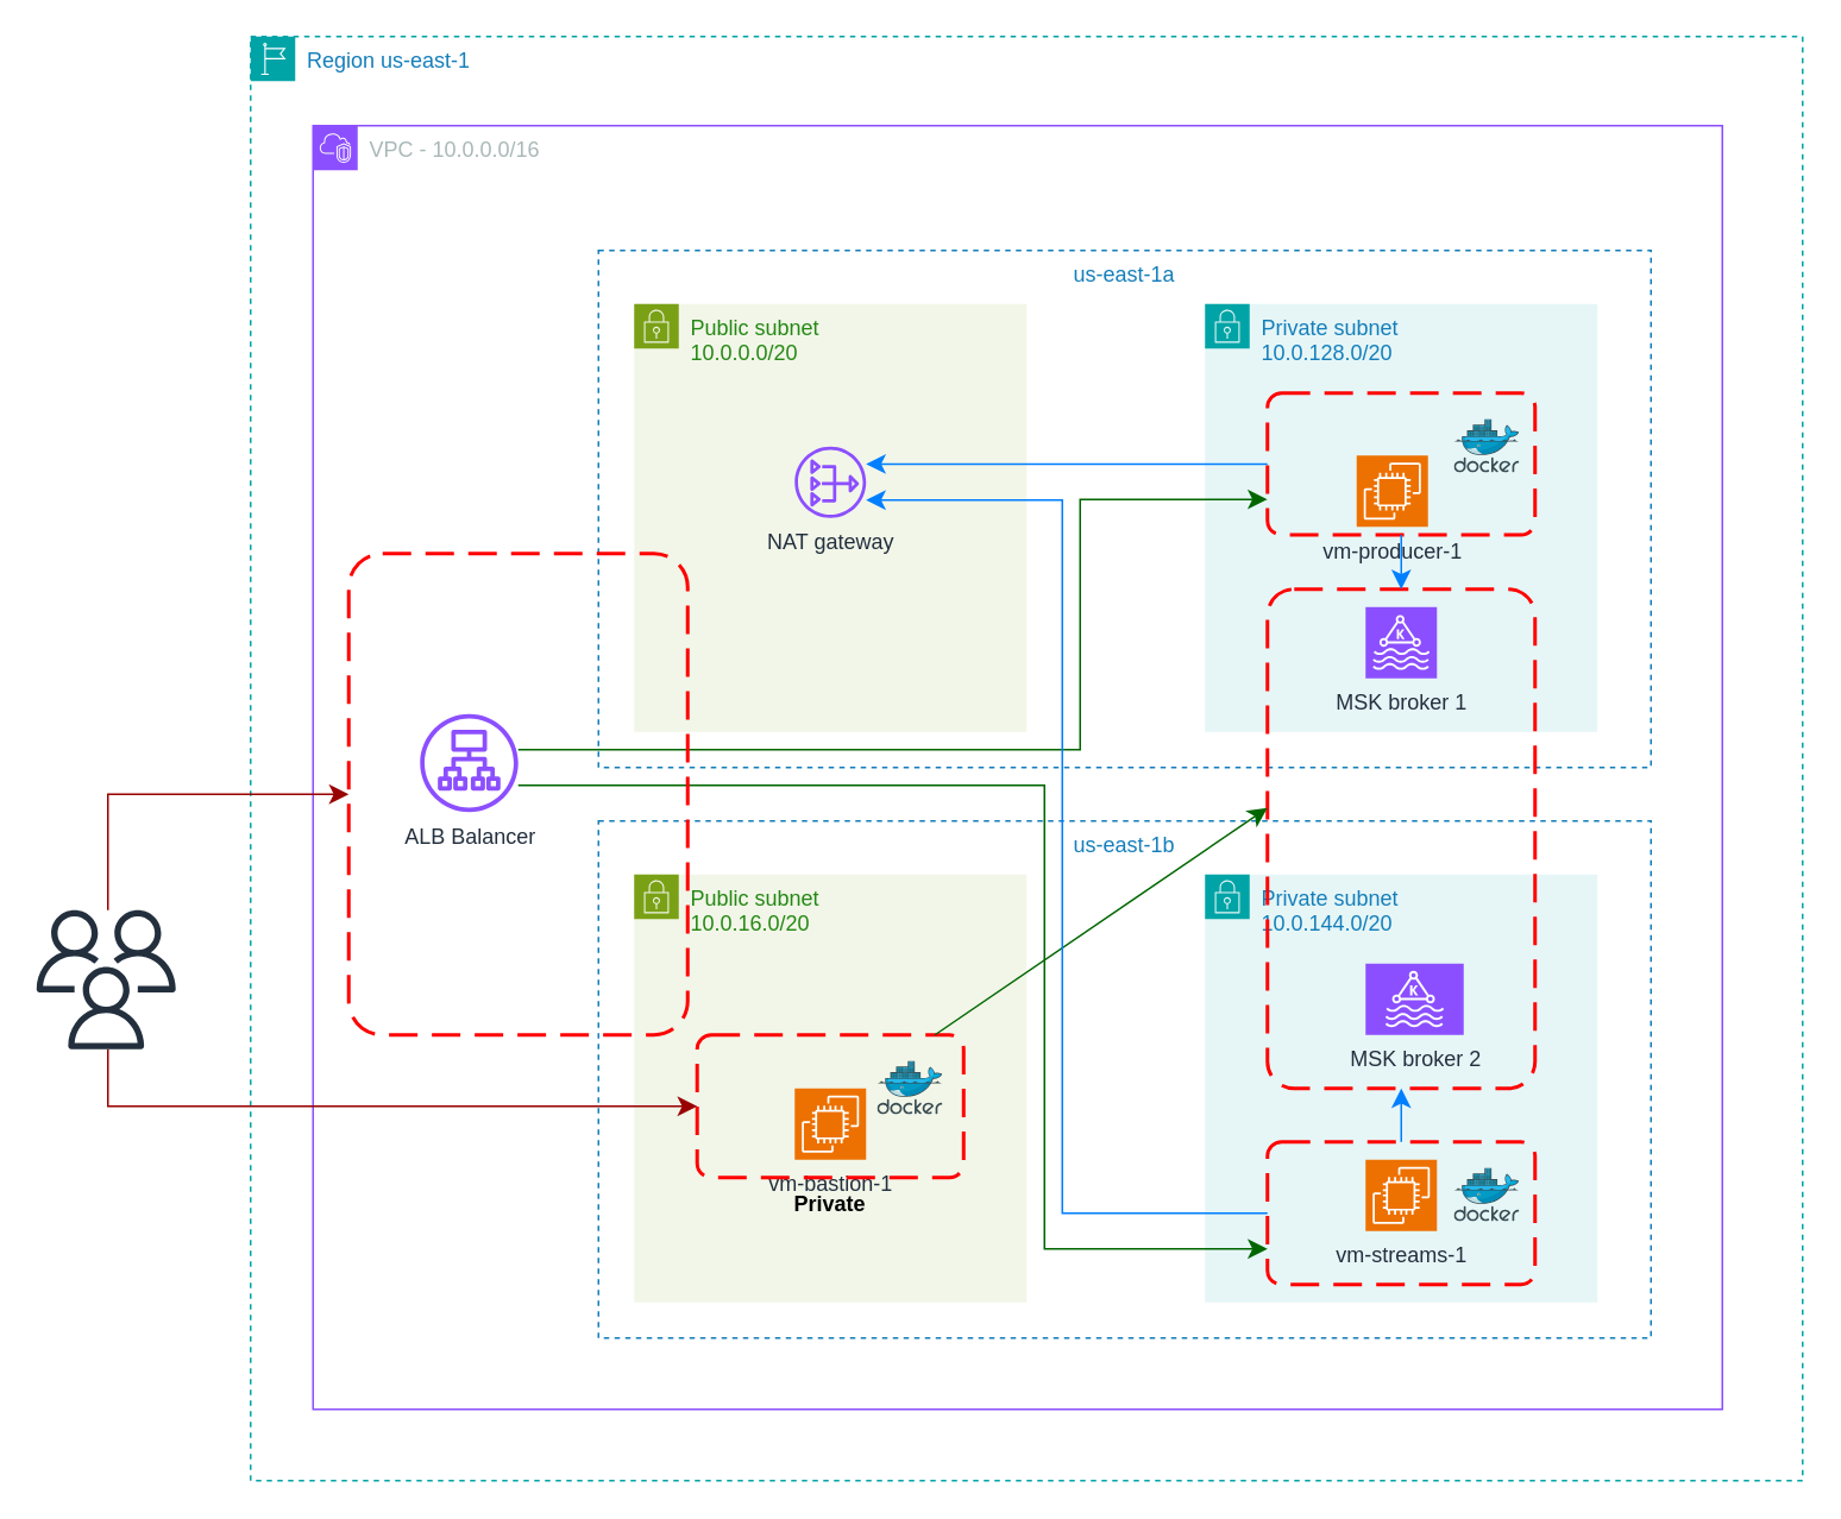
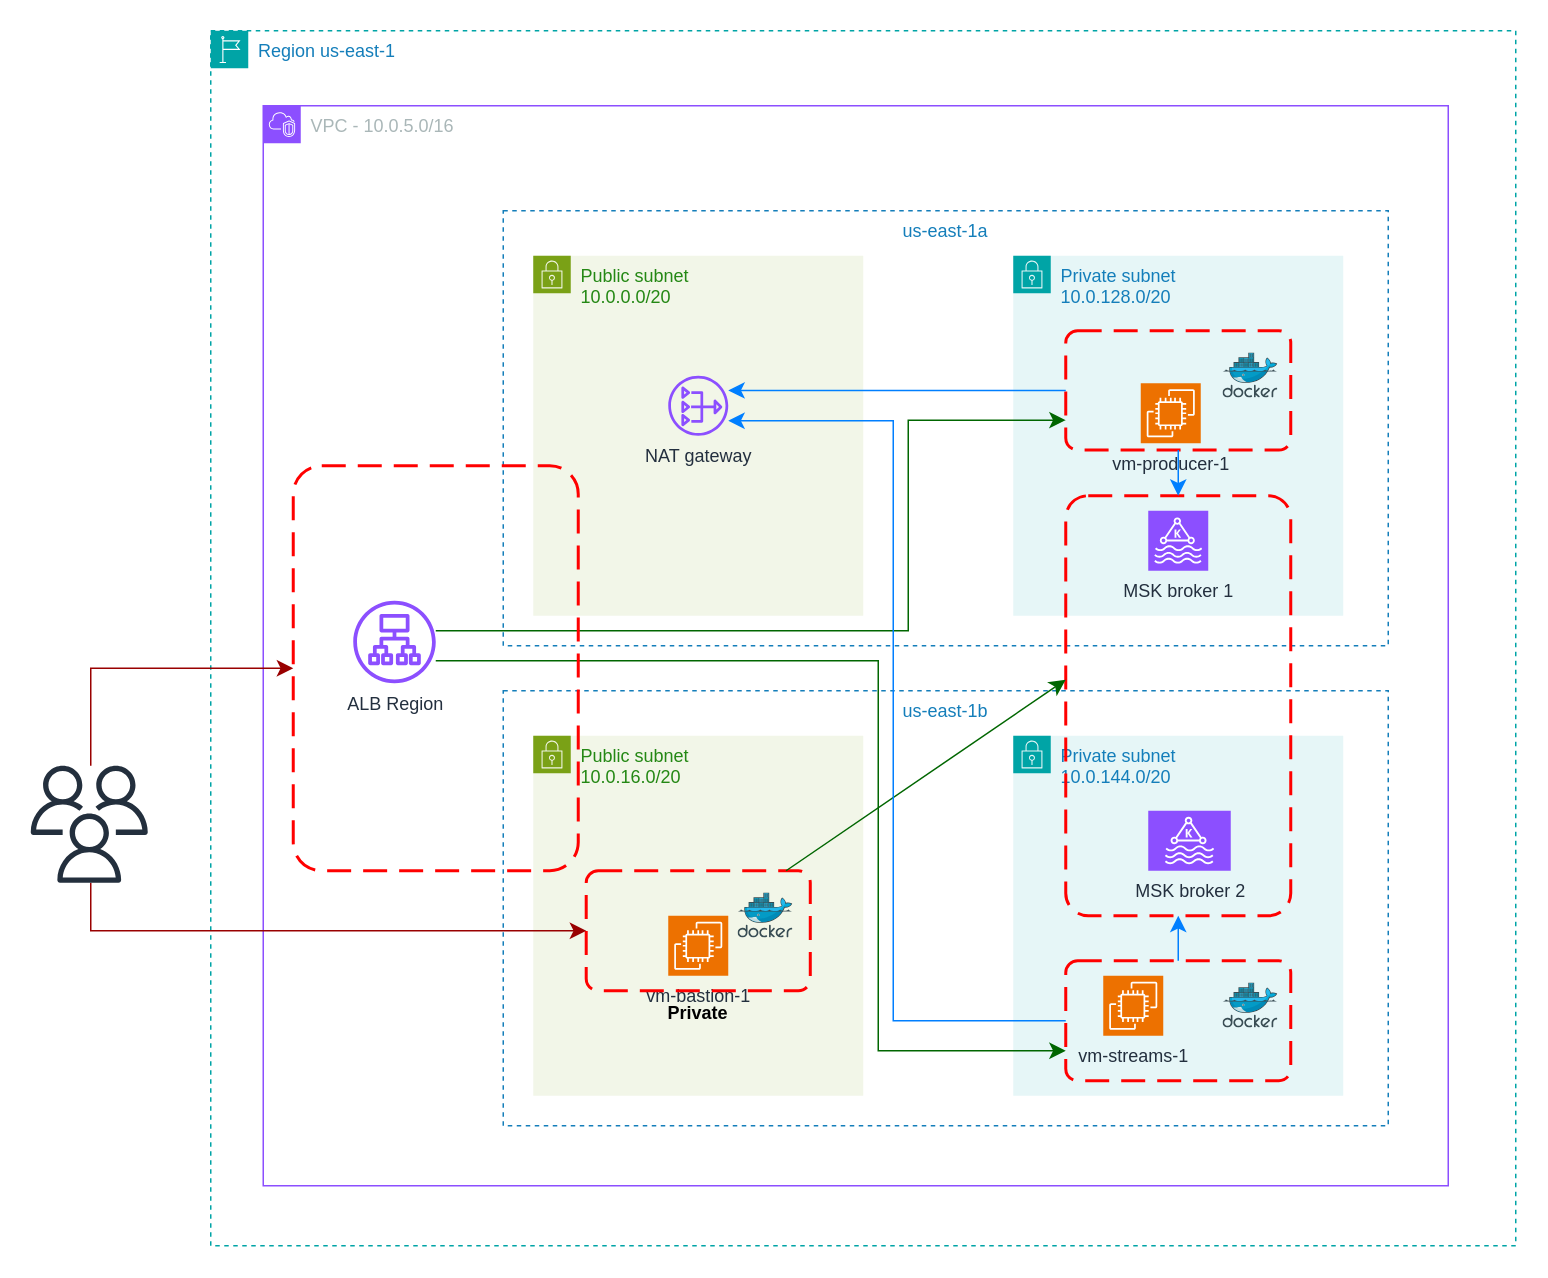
- <mxCell id="3" value="VPC -&amp;nbsp;10.0.0.0/16" style="points=[[0,0],[0.25,0],[0.5,0],[0.75,0],[1,0],[1,0.25],[1,0.5],[1,0.75],[1,1],[0.75,1],[0.5,1],[0.25,1],[0,1],[0,0.75],[0,0.5],[0,0.25]];outlineConnect=0;gradientColor=none;html=1;whiteSpace=wrap;fontSize=12;fontStyle=0;container=1;pointerEvents=0;collapsible=0;recursiveResize=0;shape=mxgraph.aws4.group;grIcon=mxgraph.aws4.group_vpc2;strokeColor=#8C4FFF;fillColor=none;verticalAlign=top;align=left;spacingLeft=30;fontColor=#AAB7B8;dashed=0;" parent="2" vertex="1"><mxGeometry x="35" y="50" width="790" height="720" as="geometry" /></mxCell>
+ <mxCell id="3" value="VPC -&amp;nbsp;10.0.5.0/16" style="points=[[0,0],[0.25,0],[0.5,0],[0.75,0],[1,0],[1,0.25],[1,0.5],[1,0.75],[1,1],[0.75,1],[0.5,1],[0.25,1],[0,1],[0,0.75],[0,0.5],[0,0.25]];outlineConnect=0;gradientColor=none;html=1;whiteSpace=wrap;fontSize=12;fontStyle=0;container=1;pointerEvents=0;collapsible=0;recursiveResize=0;shape=mxgraph.aws4.group;grIcon=mxgraph.aws4.group_vpc2;strokeColor=#8C4FFF;fillColor=none;verticalAlign=top;align=left;spacingLeft=30;fontColor=#AAB7B8;dashed=0;" parent="2" vertex="1"><mxGeometry x="35" y="50" width="790" height="720" as="geometry" /></mxCell>
- <mxCell id="23" value="ALB Balancer" style="sketch=0;outlineConnect=0;fontColor=#232F3E;gradientColor=none;fillColor=#8C4FFF;strokeColor=none;dashed=0;verticalLabelPosition=bottom;verticalAlign=top;align=center;html=1;fontSize=12;fontStyle=0;aspect=fixed;pointerEvents=1;shape=mxgraph.aws4.application_load_balancer;" parent="3" vertex="1"><mxGeometry x="60" y="330" width="55" height="55" as="geometry" /></mxCell>
+ <mxCell id="23" value="ALB Region" style="sketch=0;outlineConnect=0;fontColor=#232F3E;gradientColor=none;fillColor=#8C4FFF;strokeColor=none;dashed=0;verticalLabelPosition=bottom;verticalAlign=top;align=center;html=1;fontSize=12;fontStyle=0;aspect=fixed;pointerEvents=1;shape=mxgraph.aws4.application_load_balancer;" parent="3" vertex="1"><mxGeometry x="60" y="330" width="55" height="55" as="geometry" /></mxCell>
- <mxCell id="30" value="vm-streams-1" style="sketch=0;points=[[0,0,0],[0.25,0,0],[0.5,0,0],[0.75,0,0],[1,0,0],[0,1,0],[0.25,1,0],[0.5,1,0],[0.75,1,0],[1,1,0],[0,0.25,0],[0,0.5,0],[0,0.75,0],[1,0.25,0],[1,0.5,0],[1,0.75,0]];outlineConnect=0;fontColor=#232F3E;fillColor=#ED7100;strokeColor=#ffffff;dashed=0;verticalLabelPosition=bottom;verticalAlign=top;align=center;html=1;fontSize=12;fontStyle=0;aspect=fixed;shape=mxgraph.aws4.resourceIcon;resIcon=mxgraph.aws4.ec2;" parent="3" vertex="1"><mxGeometry x="590" y="580" width="40" height="40" as="geometry" /></mxCell>
+ <mxCell id="30" value="vm-streams-1" style="sketch=0;points=[[0,0,0],[0.25,0,0],[0.5,0,0],[0.75,0,0],[1,0,0],[0,1,0],[0.25,1,0],[0.5,1,0],[0.75,1,0],[1,1,0],[0,0.25,0],[0,0.5,0],[0,0.75,0],[1,0.25,0],[1,0.5,0],[1,0.75,0]];outlineConnect=0;fontColor=#232F3E;fillColor=#ED7100;strokeColor=#ffffff;dashed=0;verticalLabelPosition=bottom;verticalAlign=top;align=center;html=1;fontSize=12;fontStyle=0;aspect=fixed;shape=mxgraph.aws4.resourceIcon;resIcon=mxgraph.aws4.ec2;" parent="3" vertex="1"><mxGeometry x="560" y="580" width="40" height="40" as="geometry" /></mxCell>
